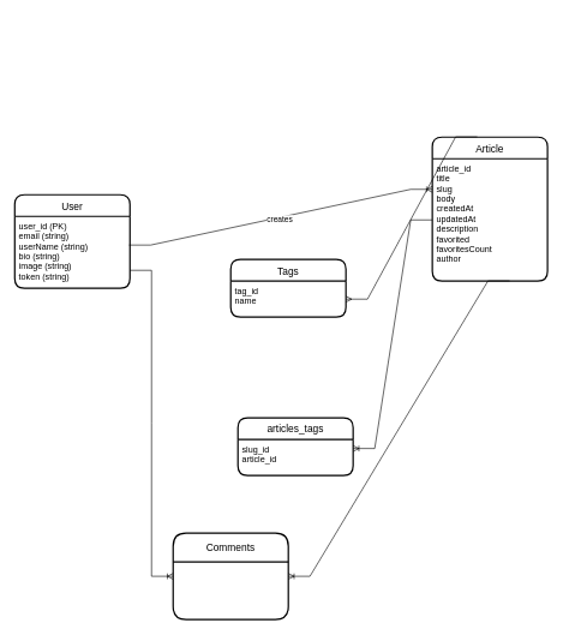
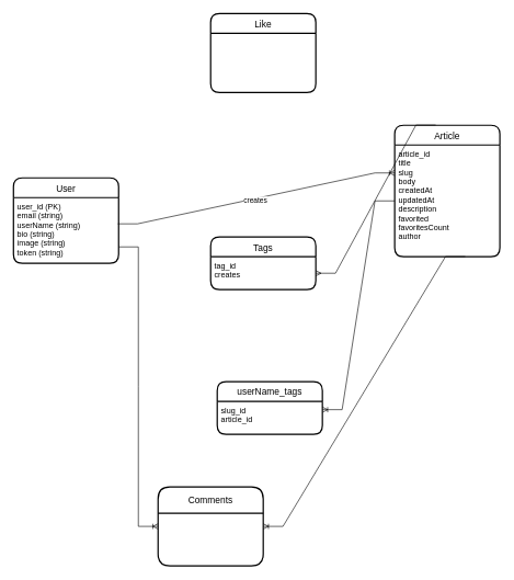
+ <mxCell id="4" value="Like" style="swimlane;childLayout=stackLayout;horizontal=1;startSize=30;horizontalStack=0;rounded=1;fontSize=14;fontStyle=0;strokeWidth=2;resizeParent=0;resizeLast=1;shadow=0;dashed=0;align=center;" vertex="1" parent="1"><mxGeometry x="320" y="20" width="160" height="120" as="geometry" /></mxCell>
- <mxCell id="6" value="tag_id&#10;name" style="align=left;strokeColor=none;fillColor=none;spacingLeft=4;fontSize=12;verticalAlign=top;resizable=0;rotatable=0;part=1;" vertex="1" parent="5"><mxGeometry y="30" width="160" height="50" as="geometry" /></mxCell>
+ <mxCell id="6" value="tag_id&#10;creates" style="align=left;strokeColor=none;fillColor=none;spacingLeft=4;fontSize=12;verticalAlign=top;resizable=0;rotatable=0;part=1;" vertex="1" parent="5"><mxGeometry y="30" width="160" height="50" as="geometry" /></mxCell>
- <mxCell id="16" value="articles_tags" style="swimlane;childLayout=stackLayout;horizontal=1;startSize=30;horizontalStack=0;rounded=1;fontSize=14;fontStyle=0;strokeWidth=2;resizeParent=0;resizeLast=1;shadow=0;dashed=0;align=center;" vertex="1" parent="1"><mxGeometry x="330" y="580" width="160" height="80" as="geometry" /></mxCell>
+ <mxCell id="16" value="userName_tags" style="swimlane;childLayout=stackLayout;horizontal=1;startSize=30;horizontalStack=0;rounded=1;fontSize=14;fontStyle=0;strokeWidth=2;resizeParent=0;resizeLast=1;shadow=0;dashed=0;align=center;" vertex="1" parent="1"><mxGeometry x="330" y="580" width="160" height="80" as="geometry" /></mxCell>
